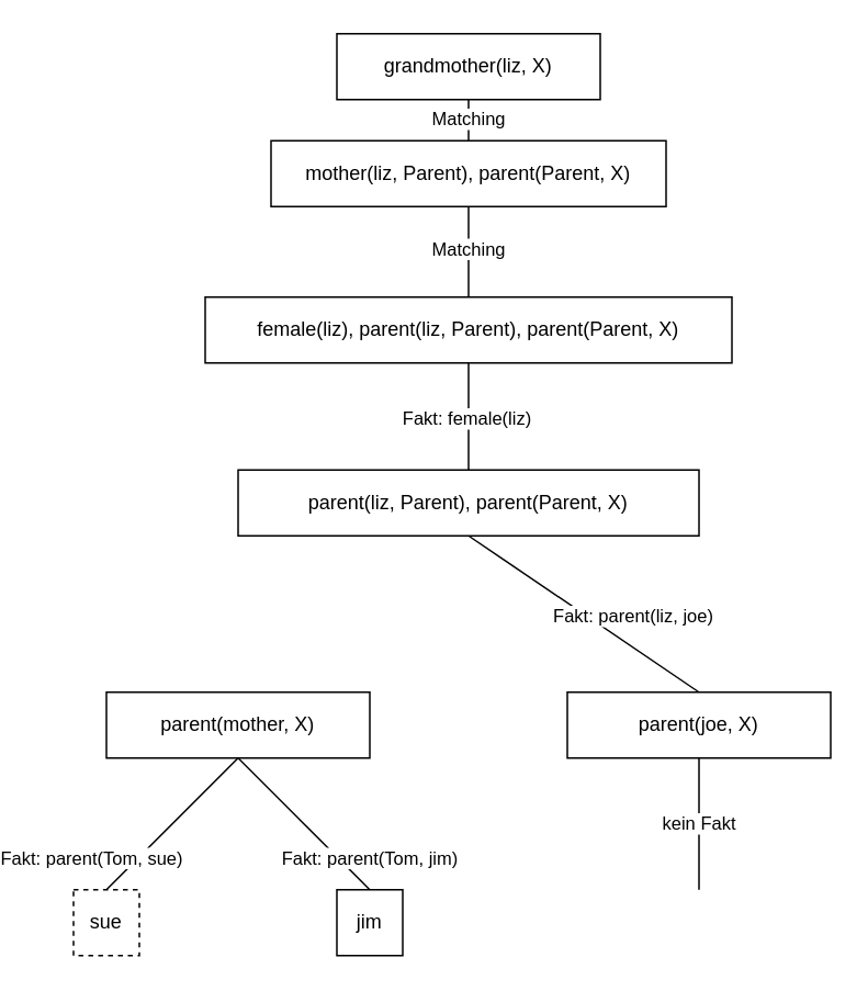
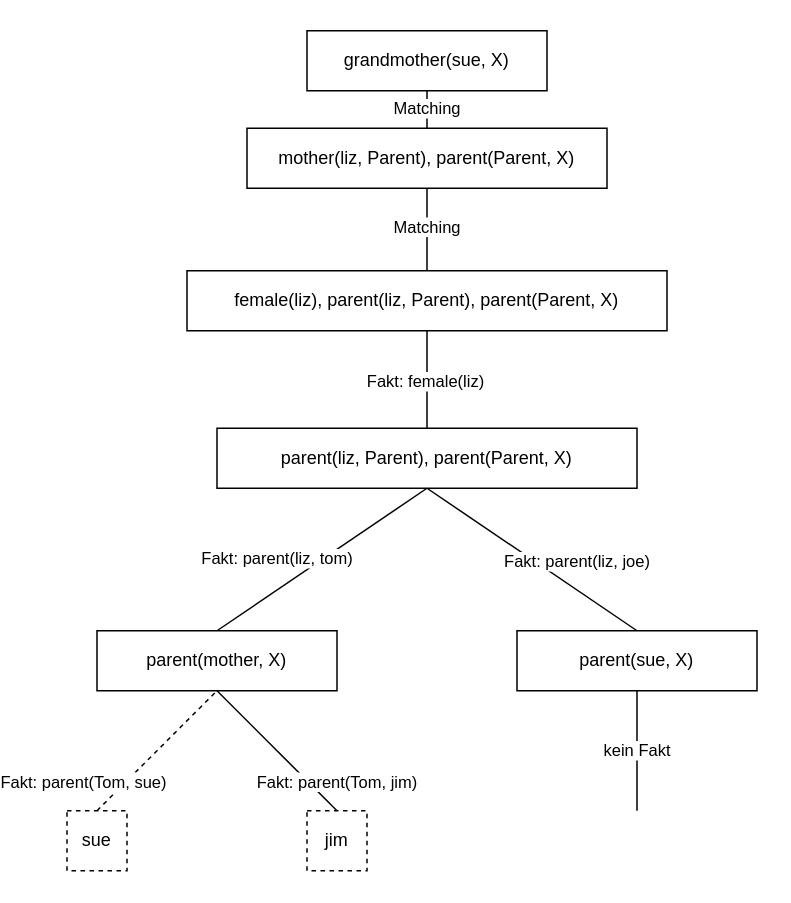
- <mxCell id="2" value="grandmother(liz, X)" style="rounded=0;whiteSpace=wrap;html=1;" vertex="1" parent="1"><mxGeometry x="180" y="20" width="160" height="40" as="geometry" /></mxCell>
+ <mxCell id="2" value="grandmother(sue, X)" style="rounded=0;whiteSpace=wrap;html=1;" vertex="1" parent="1"><mxGeometry x="180" y="20" width="160" height="40" as="geometry" /></mxCell>
+ <mxCell id="12" value="" style="endArrow=none;html=1;rounded=0;entryX=0.5;entryY=1;entryDx=0;entryDy=0;exitX=0.5;exitY=0;exitDx=0;exitDy=0;" edge="1" parent="1" source="14" target="5"><mxGeometry width="50" height="50" relative="1" as="geometry"><mxPoint x="580" y="390" as="sourcePoint" /><mxPoint x="490" y="490" as="targetPoint" /></mxGeometry></mxCell>
+ <mxCell id="13" value="Fakt: parent(liz, tom)" style="edgeLabel;html=1;align=center;verticalAlign=middle;resizable=0;points=[];" vertex="1" connectable="0" parent="12"><mxGeometry x="0.079" y="-3" relative="1" as="geometry"><mxPoint x="-37" as="offset" /></mxGeometry></mxCell>
- <mxCell id="15" value="parent(joe, X)" style="rounded=0;whiteSpace=wrap;html=1;" vertex="1" parent="1"><mxGeometry x="320" y="420" width="160" height="40" as="geometry" /></mxCell>
+ <mxCell id="15" value="parent(sue, X)" style="rounded=0;whiteSpace=wrap;html=1;" vertex="1" parent="1"><mxGeometry x="320" y="420" width="160" height="40" as="geometry" /></mxCell>
- <mxCell id="18" value="" style="endArrow=none;html=1;rounded=0;entryX=0.5;entryY=1;entryDx=0;entryDy=0;exitX=0.5;exitY=0;exitDx=0;exitDy=0;" edge="1" parent="1" source="22" target="14"><mxGeometry width="50" height="50" relative="1" as="geometry"><mxPoint x="90" y="500" as="sourcePoint" /><mxPoint x="280" y="560" as="targetPoint" /></mxGeometry></mxCell>
+ <mxCell id="18" value="" style="endArrow=none;html=1;rounded=0;entryX=0.5;entryY=1;entryDx=0;entryDy=0;exitX=0.5;exitY=0;exitDx=0;exitDy=0;dashed=1;" edge="1" parent="1" source="22" target="14"><mxGeometry width="50" height="50" relative="1" as="geometry"><mxPoint x="90" y="500" as="sourcePoint" /><mxPoint x="280" y="560" as="targetPoint" /></mxGeometry></mxCell>
- <mxCell id="23" value="jim" style="rounded=0;whiteSpace=wrap;html=1;" vertex="1" parent="1"><mxGeometry x="180" y="540" width="40" height="40" as="geometry" /></mxCell>
+ <mxCell id="23" value="jim" style="rounded=0;whiteSpace=wrap;html=1;dashed=1;" vertex="1" parent="1"><mxGeometry x="180" y="540" width="40" height="40" as="geometry" /></mxCell>
